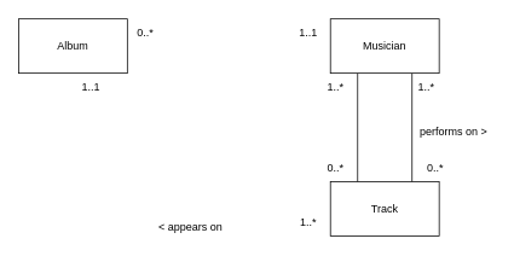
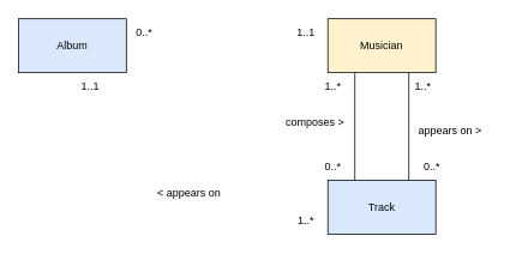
- <mxCell id="13" value="Album" style="rounded=0;whiteSpace=wrap;html=1;" vertex="1" parent="1"><mxGeometry x="20" y="20" width="120" height="60" as="geometry" /></mxCell>
+ <mxCell id="13" value="Album" style="rounded=0;whiteSpace=wrap;html=1;fillColor=#dae8fc;" vertex="1" parent="1"><mxGeometry x="20" y="20" width="120" height="60" as="geometry" /></mxCell>
- <mxCell id="16" value="Musician" style="rounded=0;whiteSpace=wrap;html=1;" vertex="1" parent="1"><mxGeometry x="364" y="20" width="120" height="60" as="geometry" /></mxCell>
+ <mxCell id="16" value="Musician" style="rounded=0;whiteSpace=wrap;html=1;fillColor=#fff2cc;" vertex="1" parent="1"><mxGeometry x="364" y="20" width="120" height="60" as="geometry" /></mxCell>
+ <mxCell id="4" value="composes &amp;gt;" style="text;html=1;strokeColor=none;fillColor=none;align=center;verticalAlign=middle;whiteSpace=wrap;rounded=0;" parent="1" vertex="1"><mxGeometry x="305" y="120" width="90" height="30" as="geometry" /></mxCell>
- <mxCell id="3" value="performs on &amp;gt;" style="text;html=1;strokeColor=none;fillColor=none;align=center;verticalAlign=middle;whiteSpace=wrap;rounded=0;" parent="1" vertex="1"><mxGeometry x="455" y="130" width="90" height="30" as="geometry" /></mxCell>
+ <mxCell id="3" value="appears on &amp;gt;" style="text;html=1;strokeColor=none;fillColor=none;align=center;verticalAlign=middle;whiteSpace=wrap;rounded=0;" parent="1" vertex="1"><mxGeometry x="455" y="130" width="90" height="30" as="geometry" /></mxCell>
- <mxCell id="17" value="Track" style="rounded=0;whiteSpace=wrap;html=1;" vertex="1" parent="1"><mxGeometry x="364" y="200" width="120" height="60" as="geometry" /></mxCell>
+ <mxCell id="17" value="Track" style="rounded=0;whiteSpace=wrap;html=1;fillColor=#dae8fc;" vertex="1" parent="1"><mxGeometry x="364" y="200" width="120" height="60" as="geometry" /></mxCell>
- <mxCell id="2" value="&amp;lt; appears on" style="text;html=1;strokeColor=none;fillColor=none;align=center;verticalAlign=middle;whiteSpace=wrap;rounded=0;" parent="1" vertex="1"><mxGeometry x="165" y="235" width="90" height="30" as="geometry" /></mxCell>
+ <mxCell id="2" value="&amp;lt; appears on" style="text;html=1;strokeColor=none;fillColor=none;align=center;verticalAlign=middle;whiteSpace=wrap;rounded=0;" parent="1" vertex="1"><mxGeometry x="165" y="200" width="90" height="30" as="geometry" /></mxCell>
